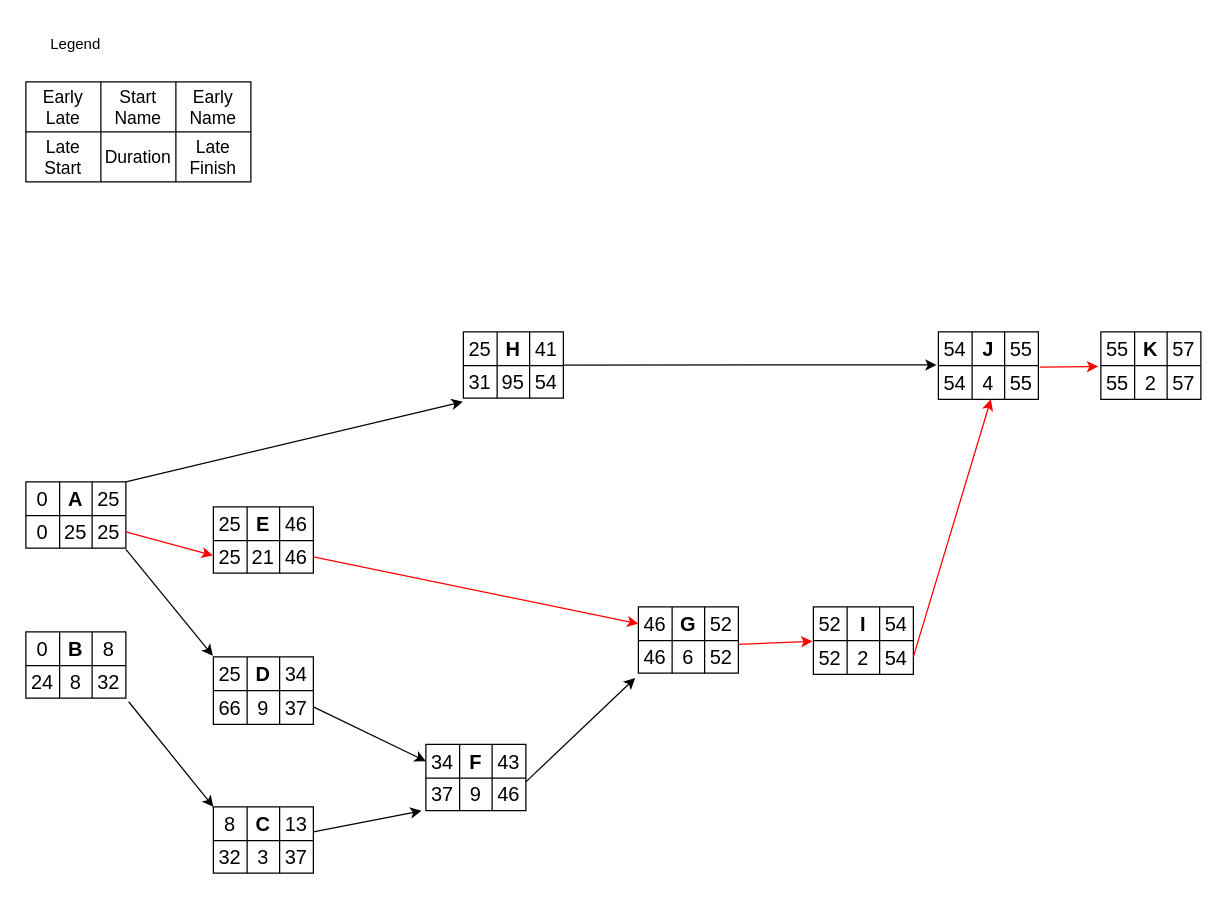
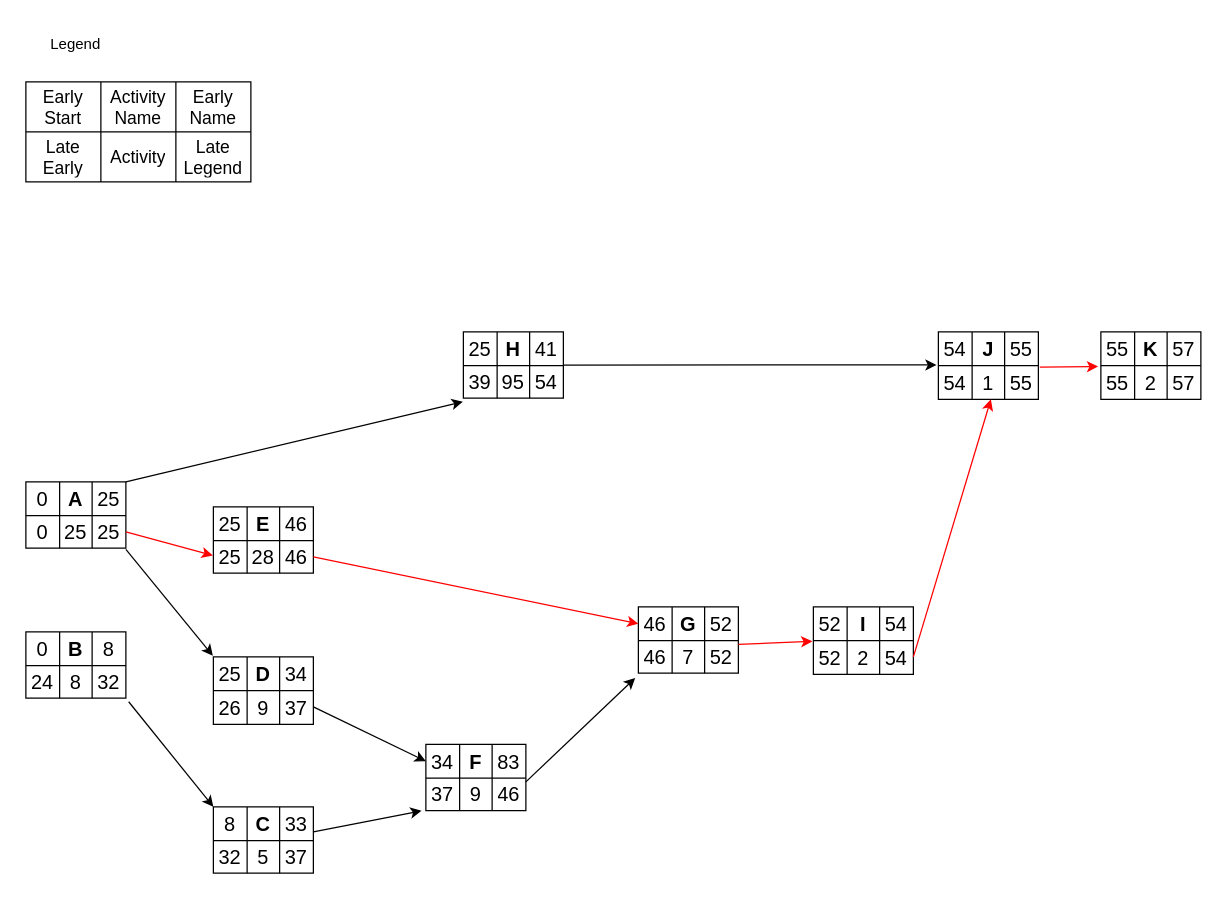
- <mxCell id="106" value="Early Late" style="shape=partialRectangle;html=1;whiteSpace=wrap;connectable=0;strokeColor=inherit;overflow=hidden;fillColor=none;top=0;left=0;bottom=0;right=0;pointerEvents=1;fontSize=14;" parent="105" vertex="1"><mxGeometry width="60" height="40" as="geometry"><mxRectangle width="60" height="40" as="alternateBounds" /></mxGeometry></mxCell>
+ <mxCell id="106" value="Early Start" style="shape=partialRectangle;html=1;whiteSpace=wrap;connectable=0;strokeColor=inherit;overflow=hidden;fillColor=none;top=0;left=0;bottom=0;right=0;pointerEvents=1;fontSize=14;" parent="105" vertex="1"><mxGeometry width="60" height="40" as="geometry"><mxRectangle width="60" height="40" as="alternateBounds" /></mxGeometry></mxCell>
- <mxCell id="107" value="&lt;font&gt;Start Name&lt;/font&gt;" style="shape=partialRectangle;html=1;whiteSpace=wrap;connectable=0;strokeColor=inherit;overflow=hidden;fillColor=none;top=0;left=0;bottom=0;right=0;pointerEvents=1;fontSize=14;" parent="105" vertex="1"><mxGeometry x="60" width="60" height="40" as="geometry"><mxRectangle width="60" height="40" as="alternateBounds" /></mxGeometry></mxCell>
+ <mxCell id="107" value="&lt;font&gt;Activity Name&lt;/font&gt;" style="shape=partialRectangle;html=1;whiteSpace=wrap;connectable=0;strokeColor=inherit;overflow=hidden;fillColor=none;top=0;left=0;bottom=0;right=0;pointerEvents=1;fontSize=14;" parent="105" vertex="1"><mxGeometry x="60" width="60" height="40" as="geometry"><mxRectangle width="60" height="40" as="alternateBounds" /></mxGeometry></mxCell>
- <mxCell id="110" value="Late Start" style="shape=partialRectangle;html=1;whiteSpace=wrap;connectable=0;strokeColor=inherit;overflow=hidden;fillColor=none;top=0;left=0;bottom=0;right=0;pointerEvents=1;fontSize=14;" parent="109" vertex="1"><mxGeometry width="60" height="40" as="geometry"><mxRectangle width="60" height="40" as="alternateBounds" /></mxGeometry></mxCell>
+ <mxCell id="110" value="Late Early" style="shape=partialRectangle;html=1;whiteSpace=wrap;connectable=0;strokeColor=inherit;overflow=hidden;fillColor=none;top=0;left=0;bottom=0;right=0;pointerEvents=1;fontSize=14;" parent="109" vertex="1"><mxGeometry width="60" height="40" as="geometry"><mxRectangle width="60" height="40" as="alternateBounds" /></mxGeometry></mxCell>
- <mxCell id="111" value="Duration" style="shape=partialRectangle;html=1;whiteSpace=wrap;connectable=0;strokeColor=inherit;overflow=hidden;fillColor=none;top=0;left=0;bottom=0;right=0;pointerEvents=1;fontSize=14;" parent="109" vertex="1"><mxGeometry x="60" width="60" height="40" as="geometry"><mxRectangle width="60" height="40" as="alternateBounds" /></mxGeometry></mxCell>
+ <mxCell id="111" value="Activity" style="shape=partialRectangle;html=1;whiteSpace=wrap;connectable=0;strokeColor=inherit;overflow=hidden;fillColor=none;top=0;left=0;bottom=0;right=0;pointerEvents=1;fontSize=14;" parent="109" vertex="1"><mxGeometry x="60" width="60" height="40" as="geometry"><mxRectangle width="60" height="40" as="alternateBounds" /></mxGeometry></mxCell>
- <mxCell id="112" value="Late Finish" style="shape=partialRectangle;html=1;whiteSpace=wrap;connectable=0;strokeColor=inherit;overflow=hidden;fillColor=none;top=0;left=0;bottom=0;right=0;pointerEvents=1;fontSize=14;" parent="109" vertex="1"><mxGeometry x="120" width="60" height="40" as="geometry"><mxRectangle width="60" height="40" as="alternateBounds" /></mxGeometry></mxCell>
+ <mxCell id="112" value="Late Legend" style="shape=partialRectangle;html=1;whiteSpace=wrap;connectable=0;strokeColor=inherit;overflow=hidden;fillColor=none;top=0;left=0;bottom=0;right=0;pointerEvents=1;fontSize=14;" parent="109" vertex="1"><mxGeometry x="120" width="60" height="40" as="geometry"><mxRectangle width="60" height="40" as="alternateBounds" /></mxGeometry></mxCell>
- <mxCell id="120" value="31" style="shape=partialRectangle;html=1;whiteSpace=wrap;connectable=0;strokeColor=inherit;overflow=hidden;fillColor=none;top=0;left=0;bottom=0;right=0;pointerEvents=1;fontSize=16;" parent="119" vertex="1"><mxGeometry width="27" height="26" as="geometry"><mxRectangle width="27" height="26" as="alternateBounds" /></mxGeometry></mxCell>
+ <mxCell id="120" value="39" style="shape=partialRectangle;html=1;whiteSpace=wrap;connectable=0;strokeColor=inherit;overflow=hidden;fillColor=none;top=0;left=0;bottom=0;right=0;pointerEvents=1;fontSize=16;" parent="119" vertex="1"><mxGeometry width="27" height="26" as="geometry"><mxRectangle width="27" height="26" as="alternateBounds" /></mxGeometry></mxCell>
- <mxCell id="81" value="4" style="shape=partialRectangle;html=1;whiteSpace=wrap;connectable=0;strokeColor=inherit;overflow=hidden;fillColor=none;top=0;left=0;bottom=0;right=0;pointerEvents=1;fontSize=16;" parent="79" vertex="1"><mxGeometry x="27" width="26" height="27" as="geometry"><mxRectangle width="26" height="27" as="alternateBounds" /></mxGeometry></mxCell>
+ <mxCell id="81" value="1" style="shape=partialRectangle;html=1;whiteSpace=wrap;connectable=0;strokeColor=inherit;overflow=hidden;fillColor=none;top=0;left=0;bottom=0;right=0;pointerEvents=1;fontSize=16;" parent="79" vertex="1"><mxGeometry x="27" width="26" height="27" as="geometry"><mxRectangle width="26" height="27" as="alternateBounds" /></mxGeometry></mxCell>
- <mxCell id="36" value="21" style="shape=partialRectangle;html=1;whiteSpace=wrap;connectable=0;strokeColor=inherit;overflow=hidden;fillColor=none;top=0;left=0;bottom=0;right=0;pointerEvents=1;fontSize=16;" parent="34" vertex="1"><mxGeometry x="27" width="26" height="26" as="geometry"><mxRectangle width="26" height="26" as="alternateBounds" /></mxGeometry></mxCell>
+ <mxCell id="36" value="28" style="shape=partialRectangle;html=1;whiteSpace=wrap;connectable=0;strokeColor=inherit;overflow=hidden;fillColor=none;top=0;left=0;bottom=0;right=0;pointerEvents=1;fontSize=16;" parent="34" vertex="1"><mxGeometry x="27" width="26" height="26" as="geometry"><mxRectangle width="26" height="26" as="alternateBounds" /></mxGeometry></mxCell>
- <mxCell id="72" value="6" style="shape=partialRectangle;html=1;whiteSpace=wrap;connectable=0;strokeColor=inherit;overflow=hidden;fillColor=none;top=0;left=0;bottom=0;right=0;pointerEvents=1;fontSize=16;" parent="70" vertex="1"><mxGeometry x="27" width="26" height="26" as="geometry"><mxRectangle width="26" height="26" as="alternateBounds" /></mxGeometry></mxCell>
+ <mxCell id="72" value="7" style="shape=partialRectangle;html=1;whiteSpace=wrap;connectable=0;strokeColor=inherit;overflow=hidden;fillColor=none;top=0;left=0;bottom=0;right=0;pointerEvents=1;fontSize=16;" parent="70" vertex="1"><mxGeometry x="27" width="26" height="26" as="geometry"><mxRectangle width="26" height="26" as="alternateBounds" /></mxGeometry></mxCell>
- <mxCell id="26" value="66" style="shape=partialRectangle;html=1;whiteSpace=wrap;connectable=0;strokeColor=inherit;overflow=hidden;fillColor=none;top=0;left=0;bottom=0;right=0;pointerEvents=1;fontSize=16;" parent="25" vertex="1"><mxGeometry width="27" height="27" as="geometry"><mxRectangle width="27" height="27" as="alternateBounds" /></mxGeometry></mxCell>
+ <mxCell id="26" value="26" style="shape=partialRectangle;html=1;whiteSpace=wrap;connectable=0;strokeColor=inherit;overflow=hidden;fillColor=none;top=0;left=0;bottom=0;right=0;pointerEvents=1;fontSize=16;" parent="25" vertex="1"><mxGeometry width="27" height="27" as="geometry"><mxRectangle width="27" height="27" as="alternateBounds" /></mxGeometry></mxCell>
- <mxCell id="60" value="43" style="shape=partialRectangle;html=1;whiteSpace=wrap;connectable=0;strokeColor=inherit;overflow=hidden;fillColor=none;top=0;left=0;bottom=0;right=0;pointerEvents=1;fontSize=16;" parent="57" vertex="1"><mxGeometry x="53" width="27" height="27" as="geometry"><mxRectangle width="27" height="27" as="alternateBounds" /></mxGeometry></mxCell>
+ <mxCell id="60" value="83" style="shape=partialRectangle;html=1;whiteSpace=wrap;connectable=0;strokeColor=inherit;overflow=hidden;fillColor=none;top=0;left=0;bottom=0;right=0;pointerEvents=1;fontSize=16;" parent="57" vertex="1"><mxGeometry x="53" width="27" height="27" as="geometry"><mxRectangle width="27" height="27" as="alternateBounds" /></mxGeometry></mxCell>
- <mxCell id="42" value="13" style="shape=partialRectangle;html=1;whiteSpace=wrap;connectable=0;strokeColor=inherit;overflow=hidden;fillColor=none;top=0;left=0;bottom=0;right=0;pointerEvents=1;fontSize=16;" parent="39" vertex="1"><mxGeometry x="53" width="27" height="27" as="geometry"><mxRectangle width="27" height="27" as="alternateBounds" /></mxGeometry></mxCell>
+ <mxCell id="42" value="33" style="shape=partialRectangle;html=1;whiteSpace=wrap;connectable=0;strokeColor=inherit;overflow=hidden;fillColor=none;top=0;left=0;bottom=0;right=0;pointerEvents=1;fontSize=16;" parent="39" vertex="1"><mxGeometry x="53" width="27" height="27" as="geometry"><mxRectangle width="27" height="27" as="alternateBounds" /></mxGeometry></mxCell>
- <mxCell id="45" value="3" style="shape=partialRectangle;html=1;whiteSpace=wrap;connectable=0;strokeColor=inherit;overflow=hidden;fillColor=none;top=0;left=0;bottom=0;right=0;pointerEvents=1;fontSize=16;" parent="43" vertex="1"><mxGeometry x="27" width="26" height="26" as="geometry"><mxRectangle width="26" height="26" as="alternateBounds" /></mxGeometry></mxCell>
+ <mxCell id="45" value="5" style="shape=partialRectangle;html=1;whiteSpace=wrap;connectable=0;strokeColor=inherit;overflow=hidden;fillColor=none;top=0;left=0;bottom=0;right=0;pointerEvents=1;fontSize=16;" parent="43" vertex="1"><mxGeometry x="27" width="26" height="26" as="geometry"><mxRectangle width="26" height="26" as="alternateBounds" /></mxGeometry></mxCell>
